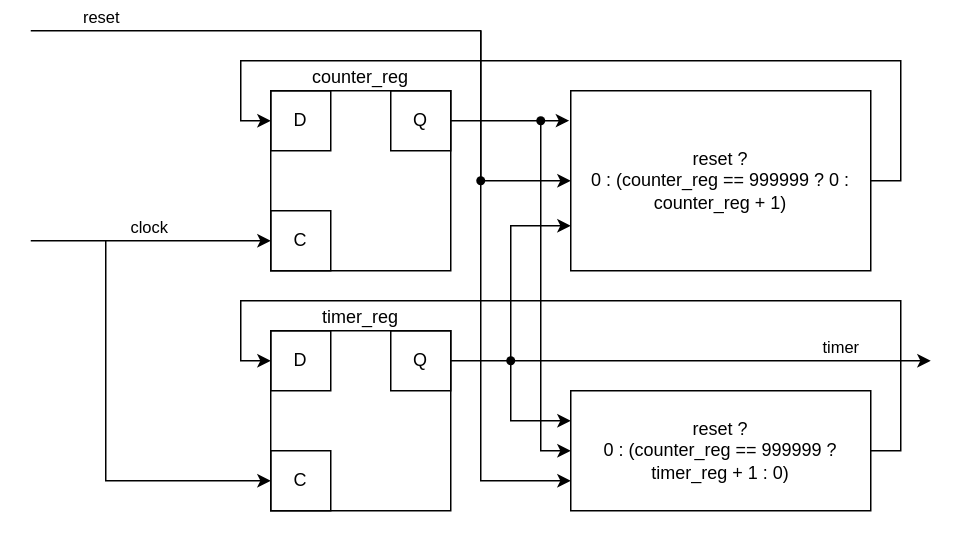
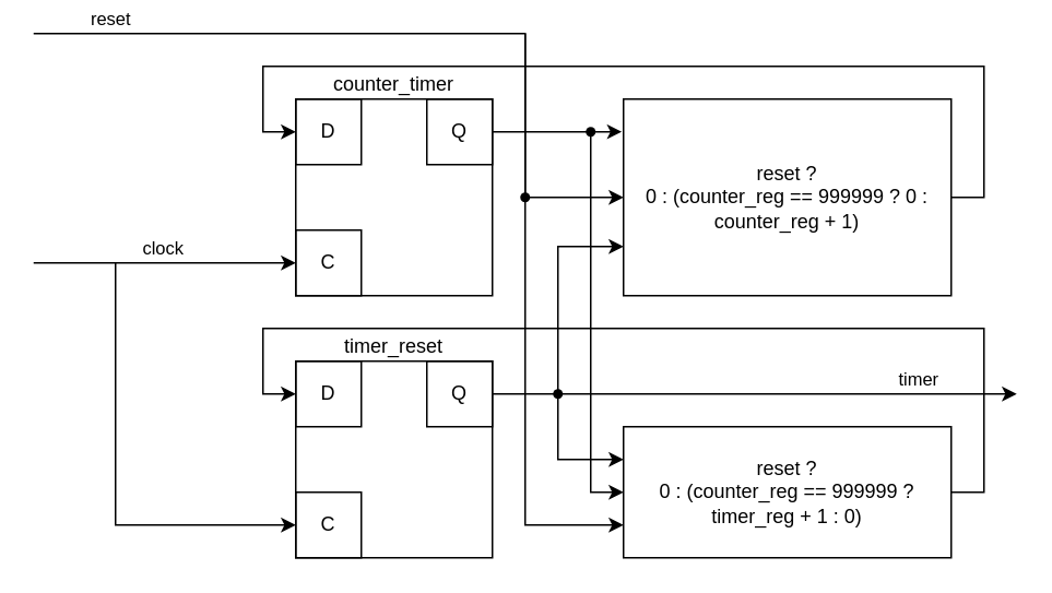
- <mxCell id="2" value="counter_reg" style="rounded=0;whiteSpace=wrap;html=1;fillColor=none;labelPosition=center;verticalLabelPosition=top;align=center;verticalAlign=bottom;" vertex="1" parent="1"><mxGeometry x="180" y="60" width="120" height="120" as="geometry" /></mxCell>
+ <mxCell id="2" value="counter_timer" style="rounded=0;whiteSpace=wrap;html=1;fillColor=none;labelPosition=center;verticalLabelPosition=top;align=center;verticalAlign=bottom;" vertex="1" parent="1"><mxGeometry x="180" y="60" width="120" height="120" as="geometry" /></mxCell>
- <mxCell id="9" value="timer_reg" style="rounded=0;whiteSpace=wrap;html=1;fillColor=none;labelPosition=center;verticalLabelPosition=top;align=center;verticalAlign=bottom;" vertex="1" parent="1"><mxGeometry x="180" y="220" width="120" height="120" as="geometry" /></mxCell>
+ <mxCell id="9" value="timer_reset" style="rounded=0;whiteSpace=wrap;html=1;fillColor=none;labelPosition=center;verticalLabelPosition=top;align=center;verticalAlign=bottom;" vertex="1" parent="1"><mxGeometry x="180" y="220" width="120" height="120" as="geometry" /></mxCell>
